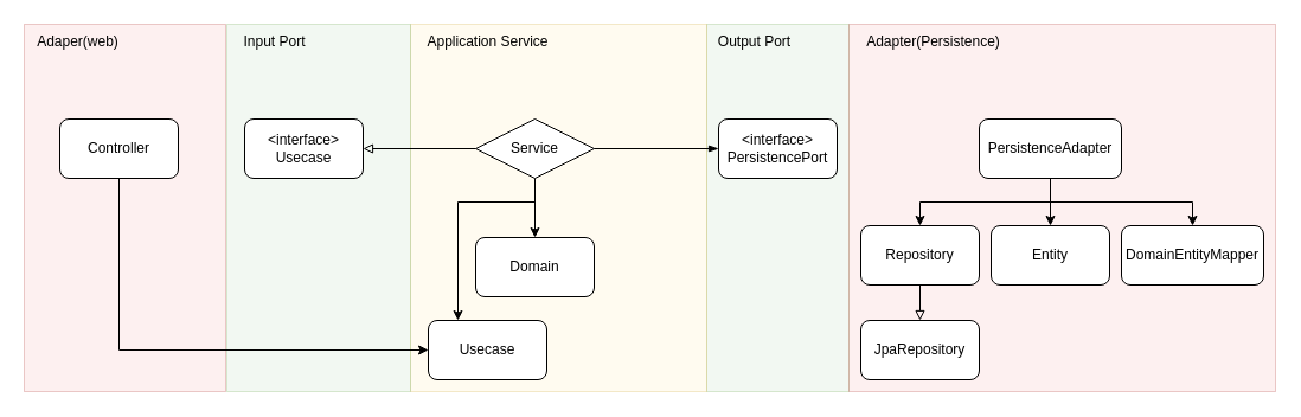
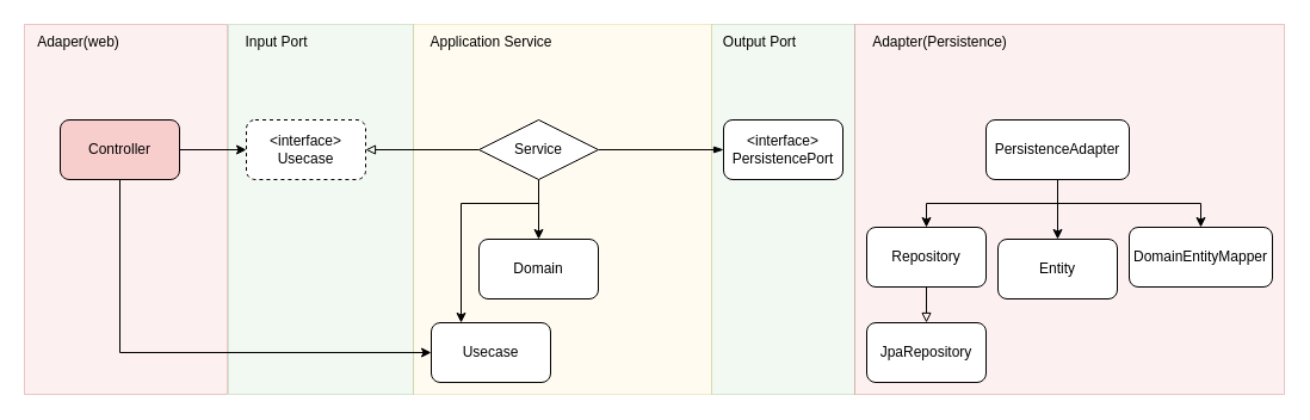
- <mxCell id="16" value="Controller" style="rounded=1;whiteSpace=wrap;html=1;" vertex="1" parent="1"><mxGeometry x="50" y="100" width="100" height="50" as="geometry" /></mxCell>
+ <mxCell id="16" value="Controller" style="rounded=1;whiteSpace=wrap;html=1;fillColor=#f8cecc;" vertex="1" parent="1"><mxGeometry x="50" y="100" width="100" height="50" as="geometry" /></mxCell>
+ <mxCell id="14" style="edgeStyle=orthogonalEdgeStyle;rounded=0;orthogonalLoop=1;jettySize=auto;html=1;exitX=1;exitY=0.5;exitDx=0;exitDy=0;entryX=0;entryY=0.5;entryDx=0;entryDy=0;" edge="1" parent="1" source="16" target="13"><mxGeometry relative="1" as="geometry" /></mxCell>
- <mxCell id="13" value="&amp;lt;interface&amp;gt;&lt;br&gt;Usecase" style="rounded=1;whiteSpace=wrap;html=1;" vertex="1" parent="1"><mxGeometry x="206" y="100" width="100" height="50" as="geometry" /></mxCell>
+ <mxCell id="13" value="&amp;lt;interface&amp;gt;&lt;br&gt;Usecase" style="rounded=1;whiteSpace=wrap;html=1;dashed=1;" vertex="1" parent="1"><mxGeometry x="206" y="100" width="100" height="50" as="geometry" /></mxCell>
- <mxCell id="22" value="Entity" style="rounded=1;whiteSpace=wrap;html=1;" vertex="1" parent="1"><mxGeometry x="836" y="190" width="100" height="50" as="geometry" /></mxCell>
+ <mxCell id="22" value="Entity" style="rounded=1;whiteSpace=wrap;html=1;" vertex="1" parent="1"><mxGeometry x="836" y="200" width="100" height="50" as="geometry" /></mxCell>
